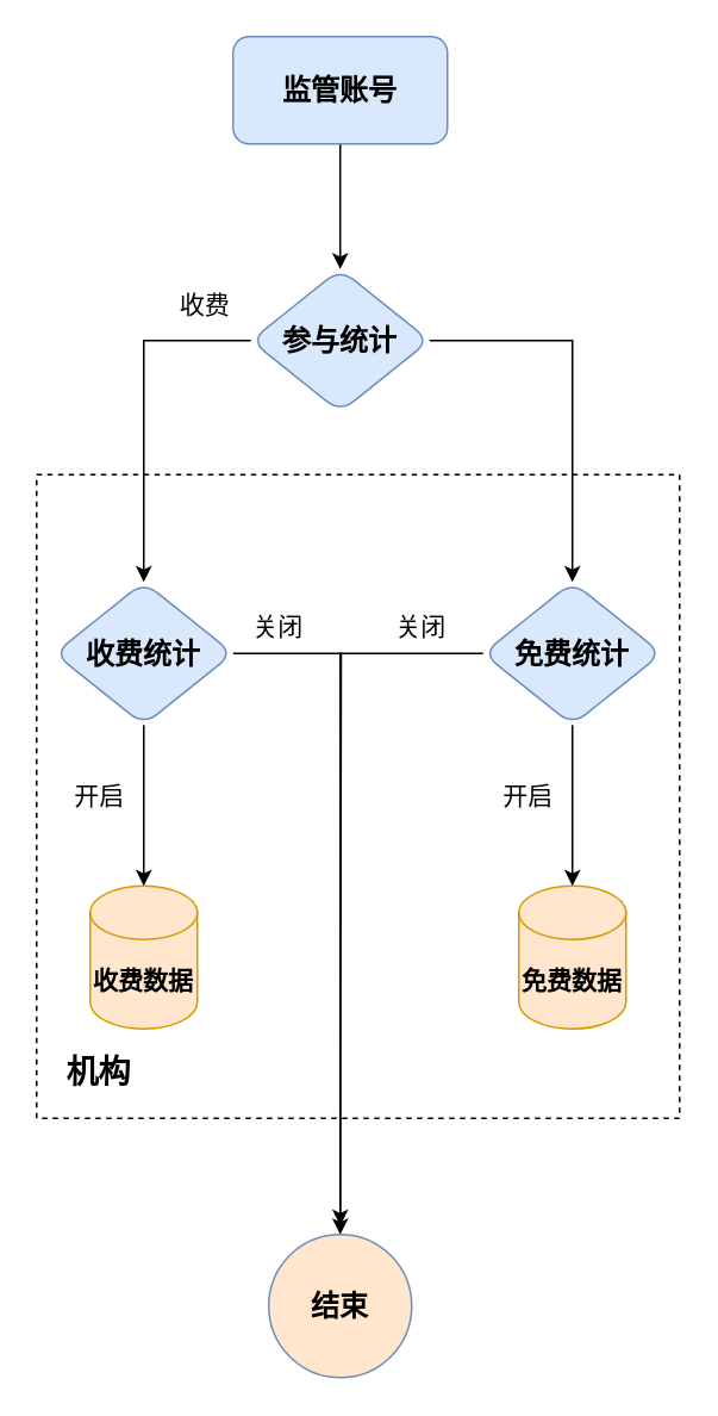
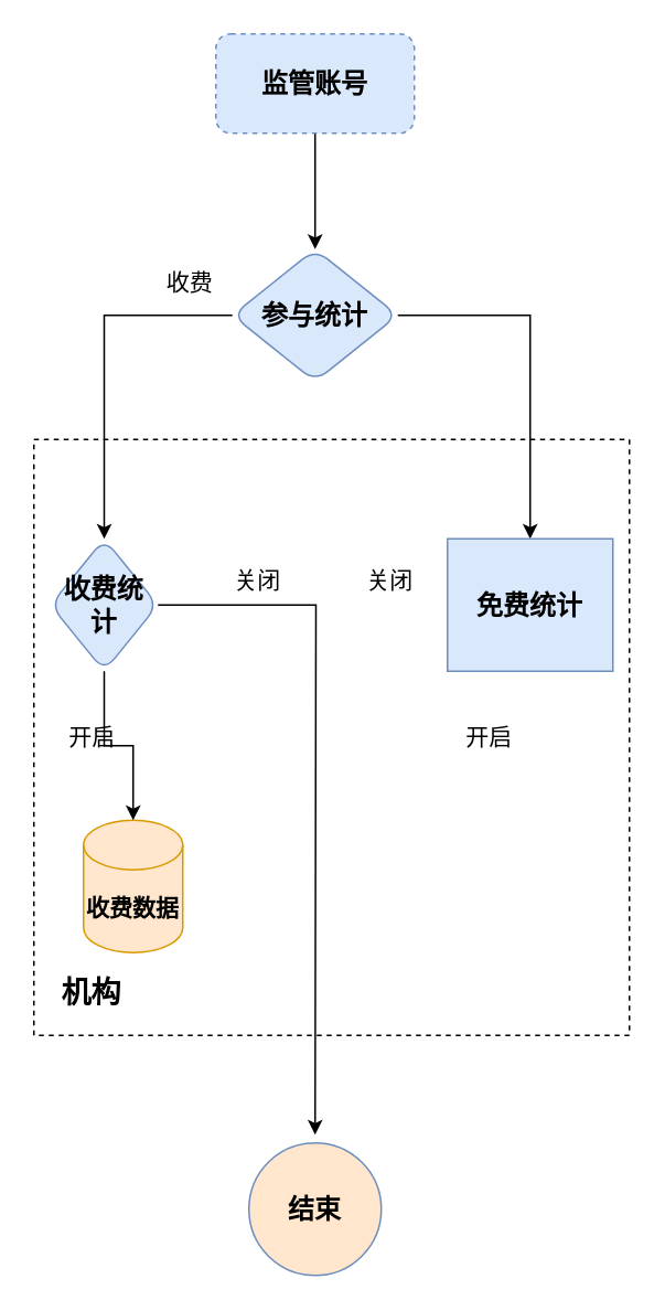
- <mxCell id="4" value="监管账号" style="rounded=1;whiteSpace=wrap;html=1;fontSize=16;fontStyle=1;fillColor=#dae8fc;strokeColor=#6c8ebf;" vertex="1" parent="1"><mxGeometry x="130" y="20" width="120" height="60" as="geometry" /></mxCell>
+ <mxCell id="4" value="监管账号" style="rounded=1;whiteSpace=wrap;html=1;fontSize=16;fontStyle=1;fillColor=#dae8fc;strokeColor=#6c8ebf;dashed=1;" vertex="1" parent="1"><mxGeometry x="130" y="20" width="120" height="60" as="geometry" /></mxCell>
- <mxCell id="11" value="收费统计" style="rhombus;whiteSpace=wrap;html=1;fontSize=16;fillColor=#dae8fc;strokeColor=#6c8ebf;rounded=1;fontStyle=1;" vertex="1" parent="1"><mxGeometry x="30" y="325" width="100" height="80" as="geometry" /></mxCell>
+ <mxCell id="11" value="收费统计" style="rhombus;whiteSpace=wrap;html=1;fontSize=16;fillColor=#dae8fc;strokeColor=#6c8ebf;rounded=1;fontStyle=1;" vertex="1" parent="1"><mxGeometry x="30" y="325" width="65" height="80" as="geometry" /></mxCell>
- <mxCell id="13" value="" style="edgeStyle=orthogonalEdgeStyle;rounded=0;orthogonalLoop=1;jettySize=auto;html=1;" edge="1" parent="1" source="14" target="20"><mxGeometry relative="1" as="geometry" /></mxCell>
- <mxCell id="14" value="免费统计" style="rhombus;whiteSpace=wrap;html=1;fontSize=16;fillColor=#dae8fc;strokeColor=#6c8ebf;rounded=1;fontStyle=1;" vertex="1" parent="1"><mxGeometry x="270" y="325" width="100" height="80" as="geometry" /></mxCell>
+ <mxCell id="14" value="免费统计" style="whiteSpace=wrap;html=1;fontSize=16;fillColor=#dae8fc;strokeColor=#6c8ebf;fontStyle=1;rounded=0;" vertex="1" parent="1"><mxGeometry x="270" y="325" width="100" height="80" as="geometry" /></mxCell>
- <mxCell id="16" style="edgeStyle=orthogonalEdgeStyle;rounded=0;orthogonalLoop=1;jettySize=auto;html=1;entryX=0.5;entryY=0;entryDx=0;entryDy=0;entryPerimeter=0;" edge="1" parent="1" source="14" target="6"><mxGeometry relative="1" as="geometry" /></mxCell>
- <mxCell id="6" value="免费数据" style="shape=cylinder3;whiteSpace=wrap;html=1;boundedLbl=1;backgroundOutline=1;size=15;fillColor=#ffe6cc;strokeColor=#d79b00;fontSize=14;fontStyle=1" vertex="1" parent="1"><mxGeometry x="290" y="495" width="60" height="80" as="geometry" /></mxCell>
